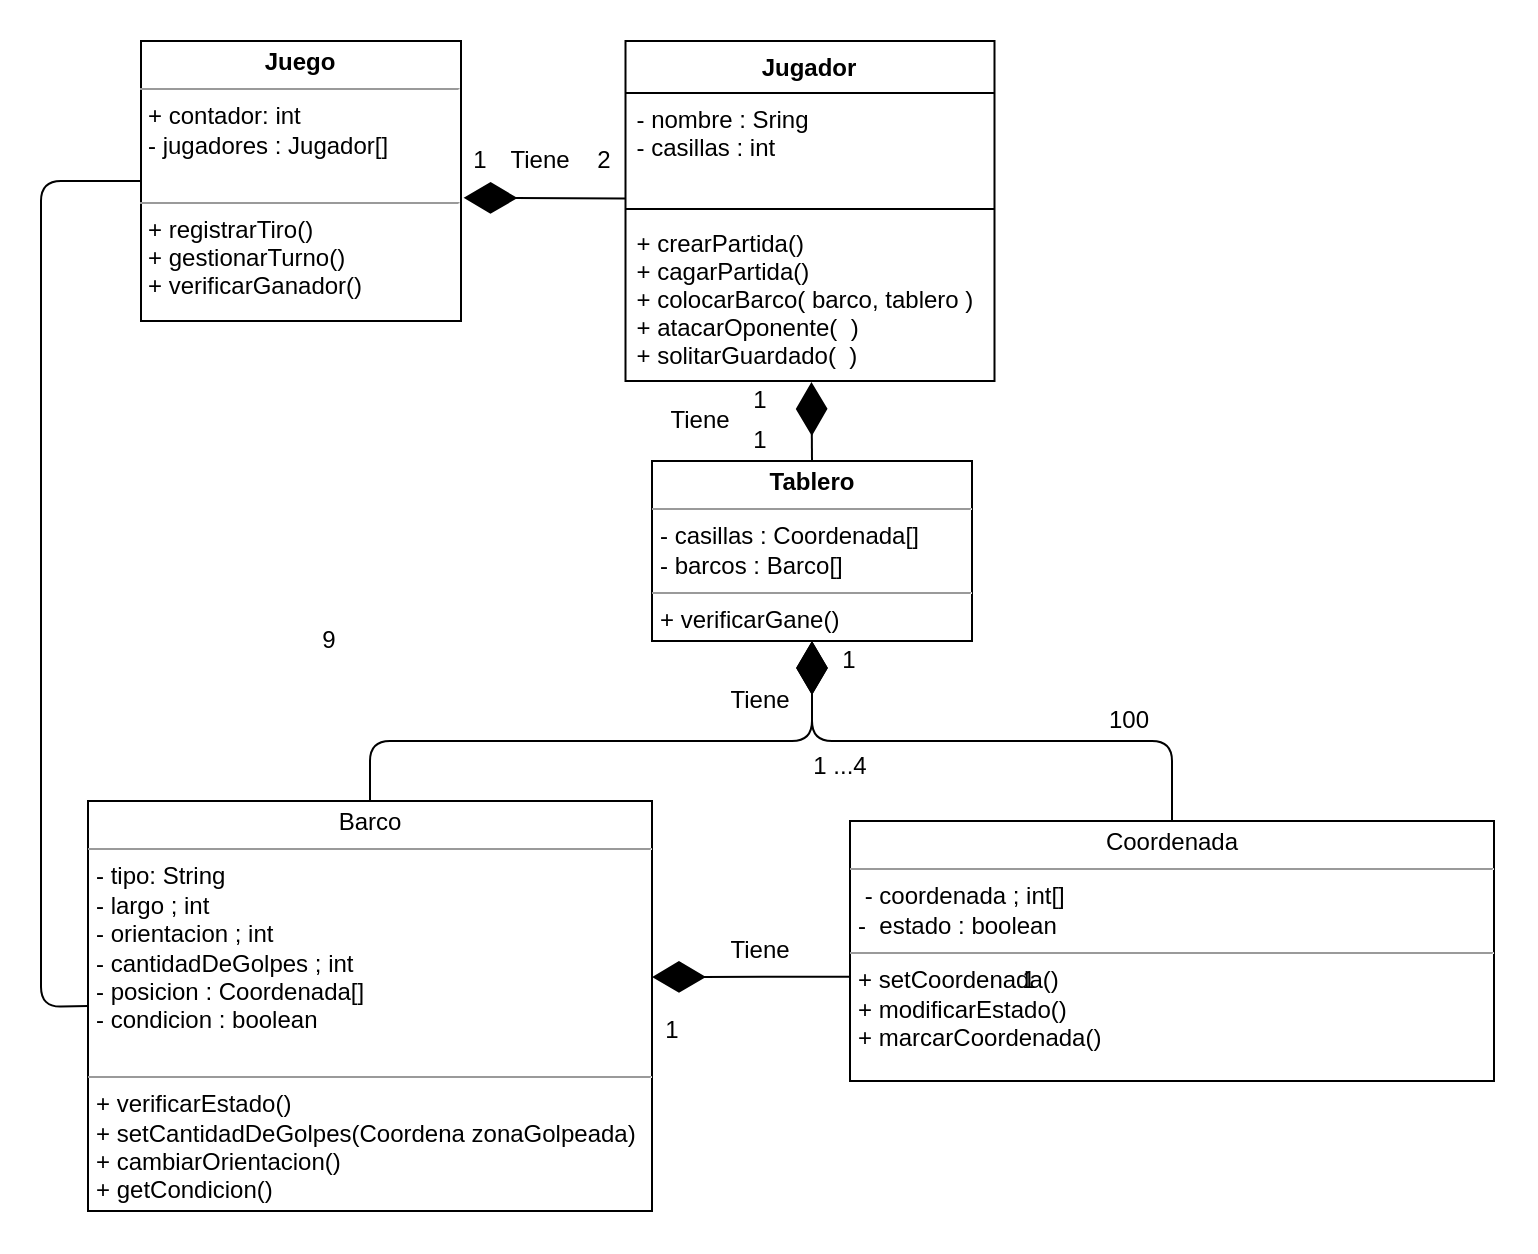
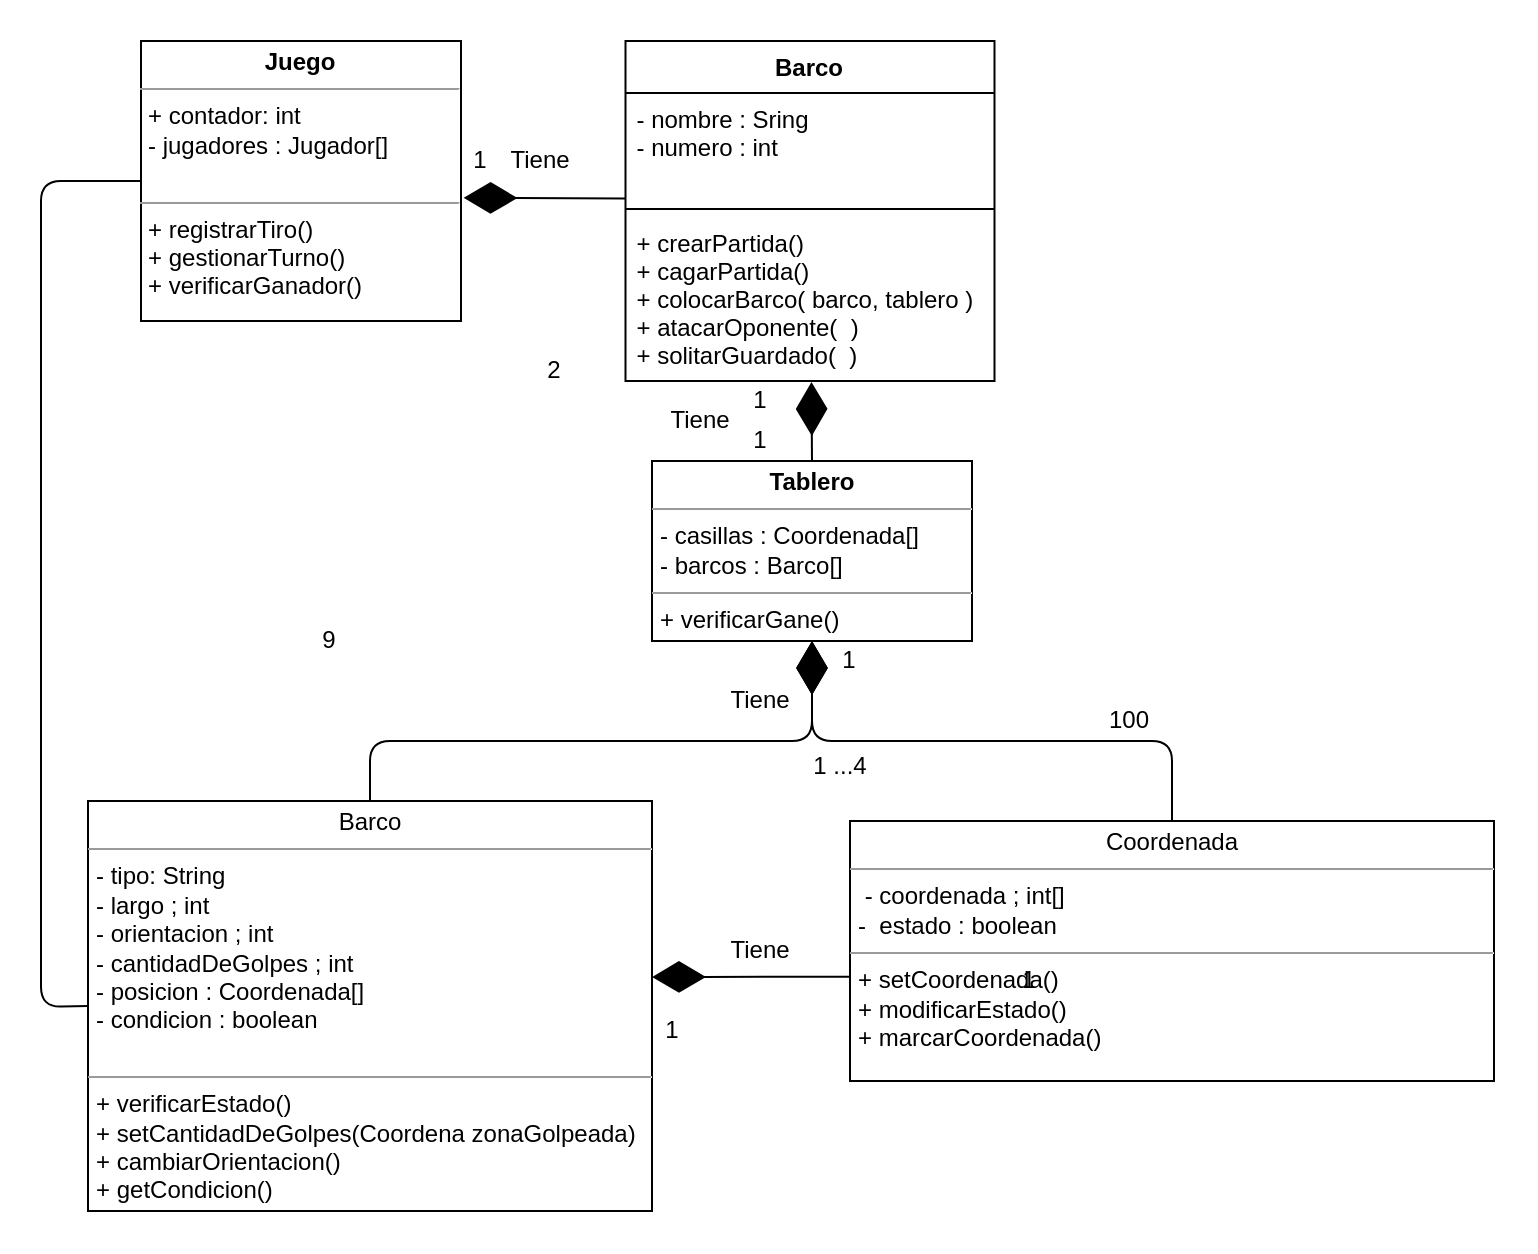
- <mxCell id="14" value="Jugador" style="swimlane;fontStyle=1;align=center;verticalAlign=top;childLayout=stackLayout;horizontal=1;startSize=26;horizontalStack=0;resizeParent=1;resizeParentMax=0;resizeLast=0;collapsible=1;marginBottom=0;" parent="1" vertex="1"><mxGeometry x="312.25" y="20" width="184.5" height="170" as="geometry" /></mxCell>
+ <mxCell id="14" value="Barco" style="swimlane;fontStyle=1;align=center;verticalAlign=top;childLayout=stackLayout;horizontal=1;startSize=26;horizontalStack=0;resizeParent=1;resizeParentMax=0;resizeLast=0;collapsible=1;marginBottom=0;" parent="1" vertex="1"><mxGeometry x="312.25" y="20" width="184.5" height="170" as="geometry" /></mxCell>
- <mxCell id="15" value="- nombre : Sring&#10;- casillas : int&#10;" style="text;strokeColor=none;fillColor=none;align=left;verticalAlign=top;spacingLeft=4;spacingRight=4;overflow=hidden;rotatable=0;points=[[0,0.5],[1,0.5]];portConstraint=eastwest;" parent="14" vertex="1"><mxGeometry y="26" width="184.5" height="54" as="geometry" /></mxCell>
+ <mxCell id="15" value="- nombre : Sring&#10;- numero : int&#10;" style="text;strokeColor=none;fillColor=none;align=left;verticalAlign=top;spacingLeft=4;spacingRight=4;overflow=hidden;rotatable=0;points=[[0,0.5],[1,0.5]];portConstraint=eastwest;" parent="14" vertex="1"><mxGeometry y="26" width="184.5" height="54" as="geometry" /></mxCell>
- <mxCell id="21" value="2" style="text;html=1;strokeColor=none;fillColor=none;align=center;verticalAlign=middle;whiteSpace=wrap;rounded=0;" parent="1" vertex="1"><mxGeometry x="292.25" y="70" width="20" height="20" as="geometry" /></mxCell>
+ <mxCell id="21" value="2" style="text;html=1;strokeColor=none;fillColor=none;align=center;verticalAlign=middle;whiteSpace=wrap;rounded=0;" parent="1" vertex="1"><mxGeometry x="267.25" y="175" width="20" height="20" as="geometry" /></mxCell>
